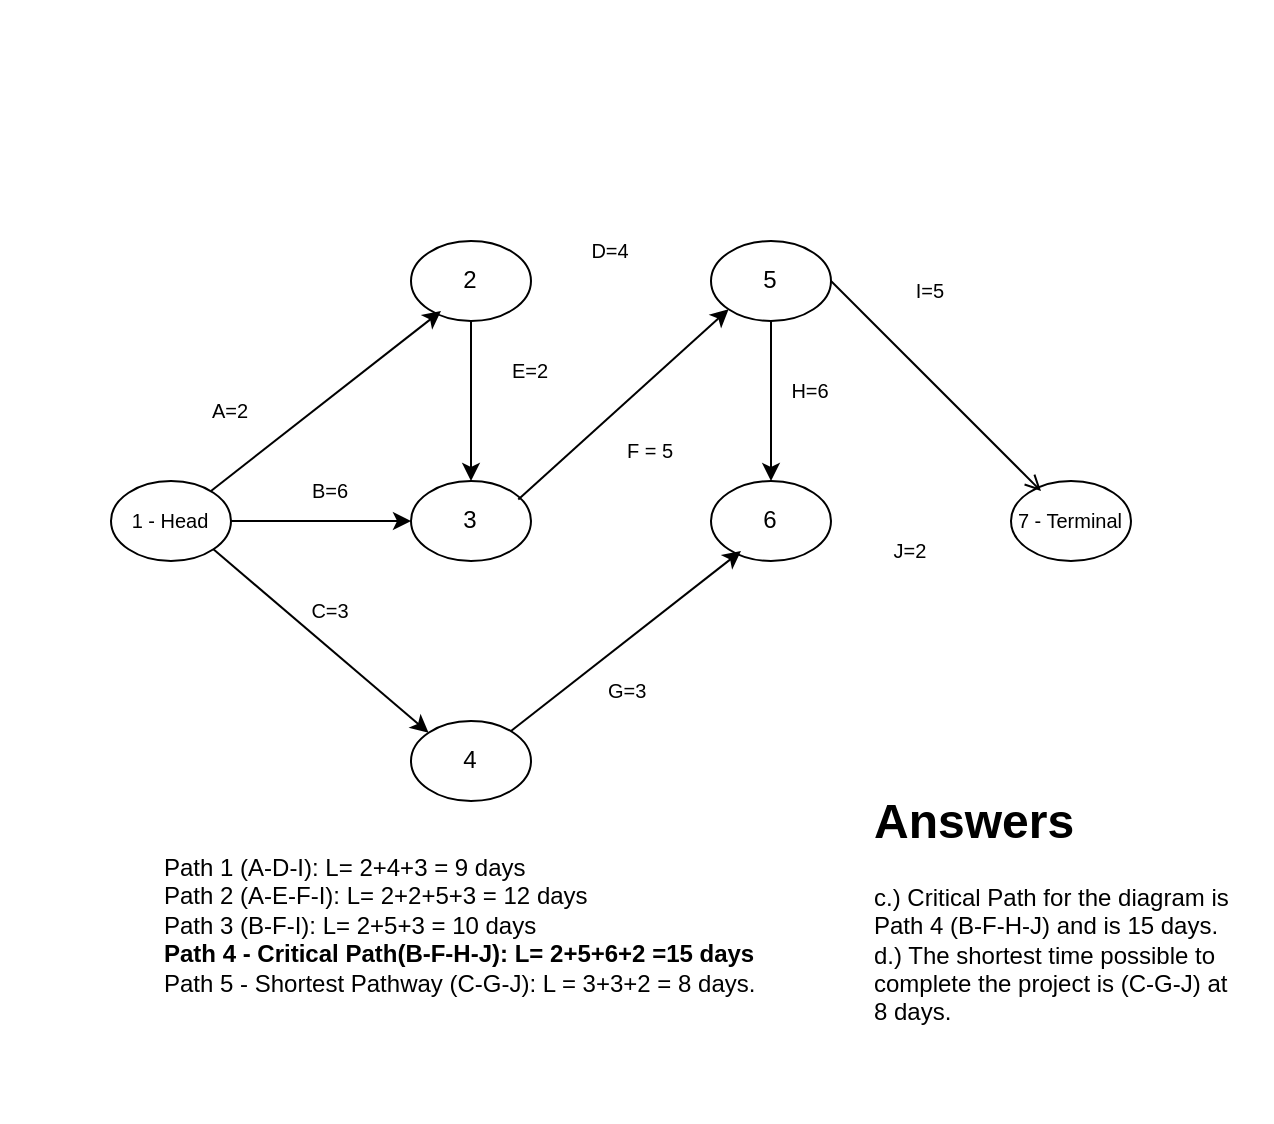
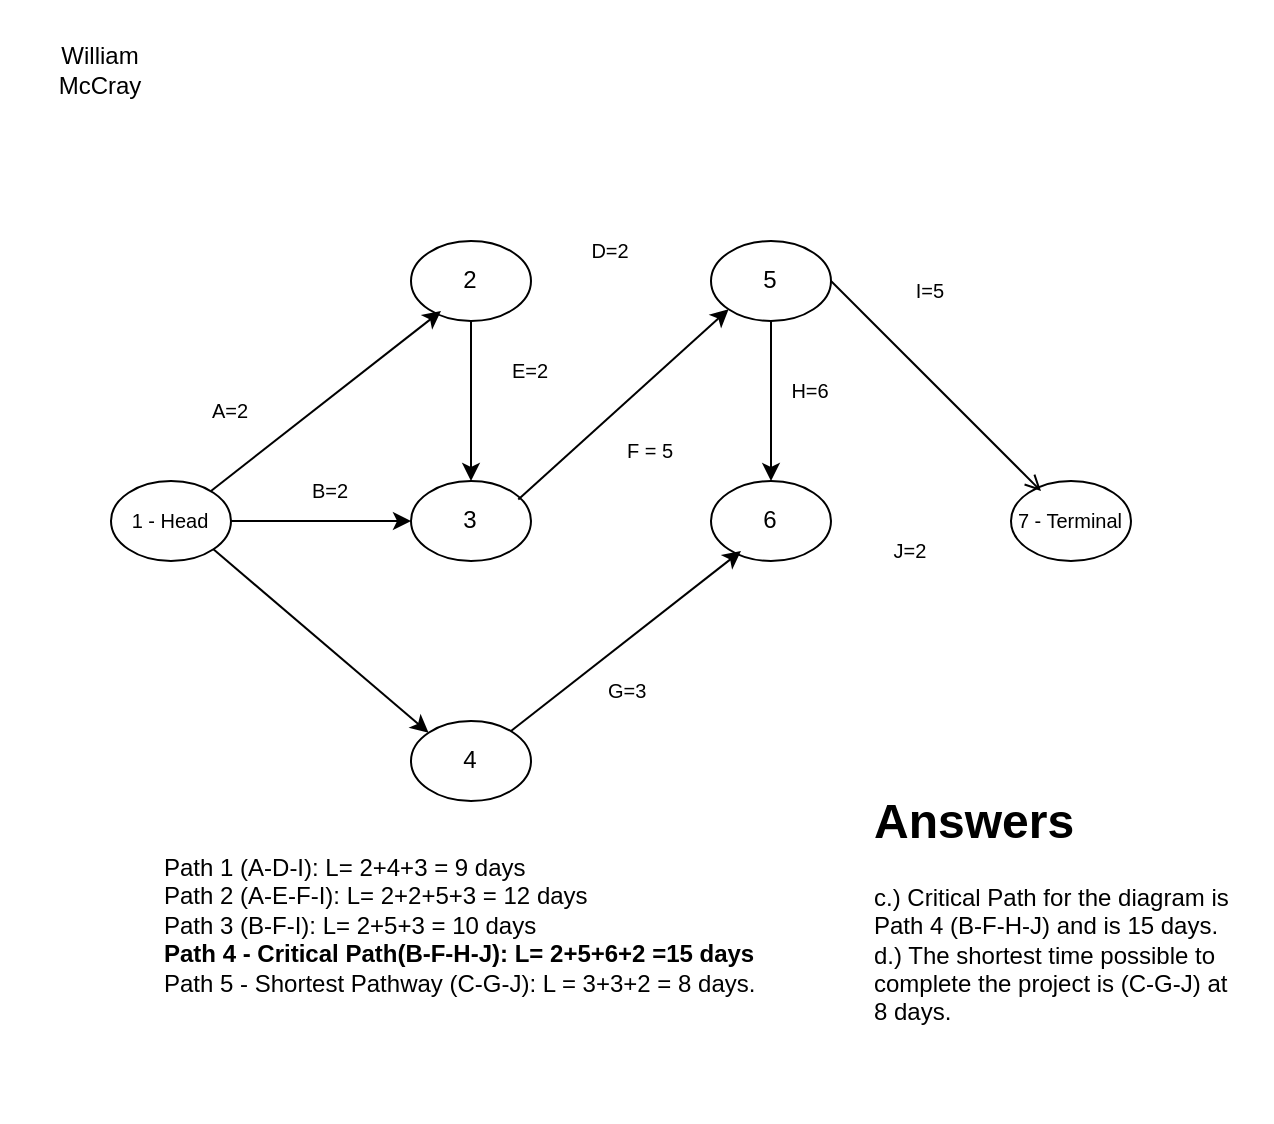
+ <mxCell id="36" value="William McCray" style="text;html=1;align=center;verticalAlign=middle;whiteSpace=wrap;rounded=0;" vertex="1" parent="1"><mxGeometry x="20" y="20" width="60" height="30" as="geometry" /></mxCell>
- <mxCell id="27" value="&lt;span style=&quot;font-size: 10px;&quot;&gt;D=4&lt;/span&gt;" style="text;html=1;align=center;verticalAlign=middle;whiteSpace=wrap;rounded=0;" vertex="1" parent="1"><mxGeometry x="275" y="110" width="60" height="30" as="geometry" /></mxCell>
+ <mxCell id="27" value="&lt;span style=&quot;font-size: 10px;&quot;&gt;D=2&lt;/span&gt;" style="text;html=1;align=center;verticalAlign=middle;whiteSpace=wrap;rounded=0;" vertex="1" parent="1"><mxGeometry x="275" y="110" width="60" height="30" as="geometry" /></mxCell>
- <mxCell id="25" value="&lt;font style=&quot;font-size: 10px;&quot;&gt;B=6&lt;/font&gt;" style="text;html=1;align=center;verticalAlign=middle;whiteSpace=wrap;rounded=0;" vertex="1" parent="1"><mxGeometry x="135" y="230" width="60" height="30" as="geometry" /></mxCell>
+ <mxCell id="25" value="&lt;font style=&quot;font-size: 10px;&quot;&gt;B=2&lt;/font&gt;" style="text;html=1;align=center;verticalAlign=middle;whiteSpace=wrap;rounded=0;" vertex="1" parent="1"><mxGeometry x="135" y="230" width="60" height="30" as="geometry" /></mxCell>
- <mxCell id="26" value="&lt;font style=&quot;font-size: 10px;&quot;&gt;C=3&lt;/font&gt;" style="text;html=1;align=center;verticalAlign=middle;whiteSpace=wrap;rounded=0;" vertex="1" parent="1"><mxGeometry x="135" y="290" width="60" height="30" as="geometry" /></mxCell>
